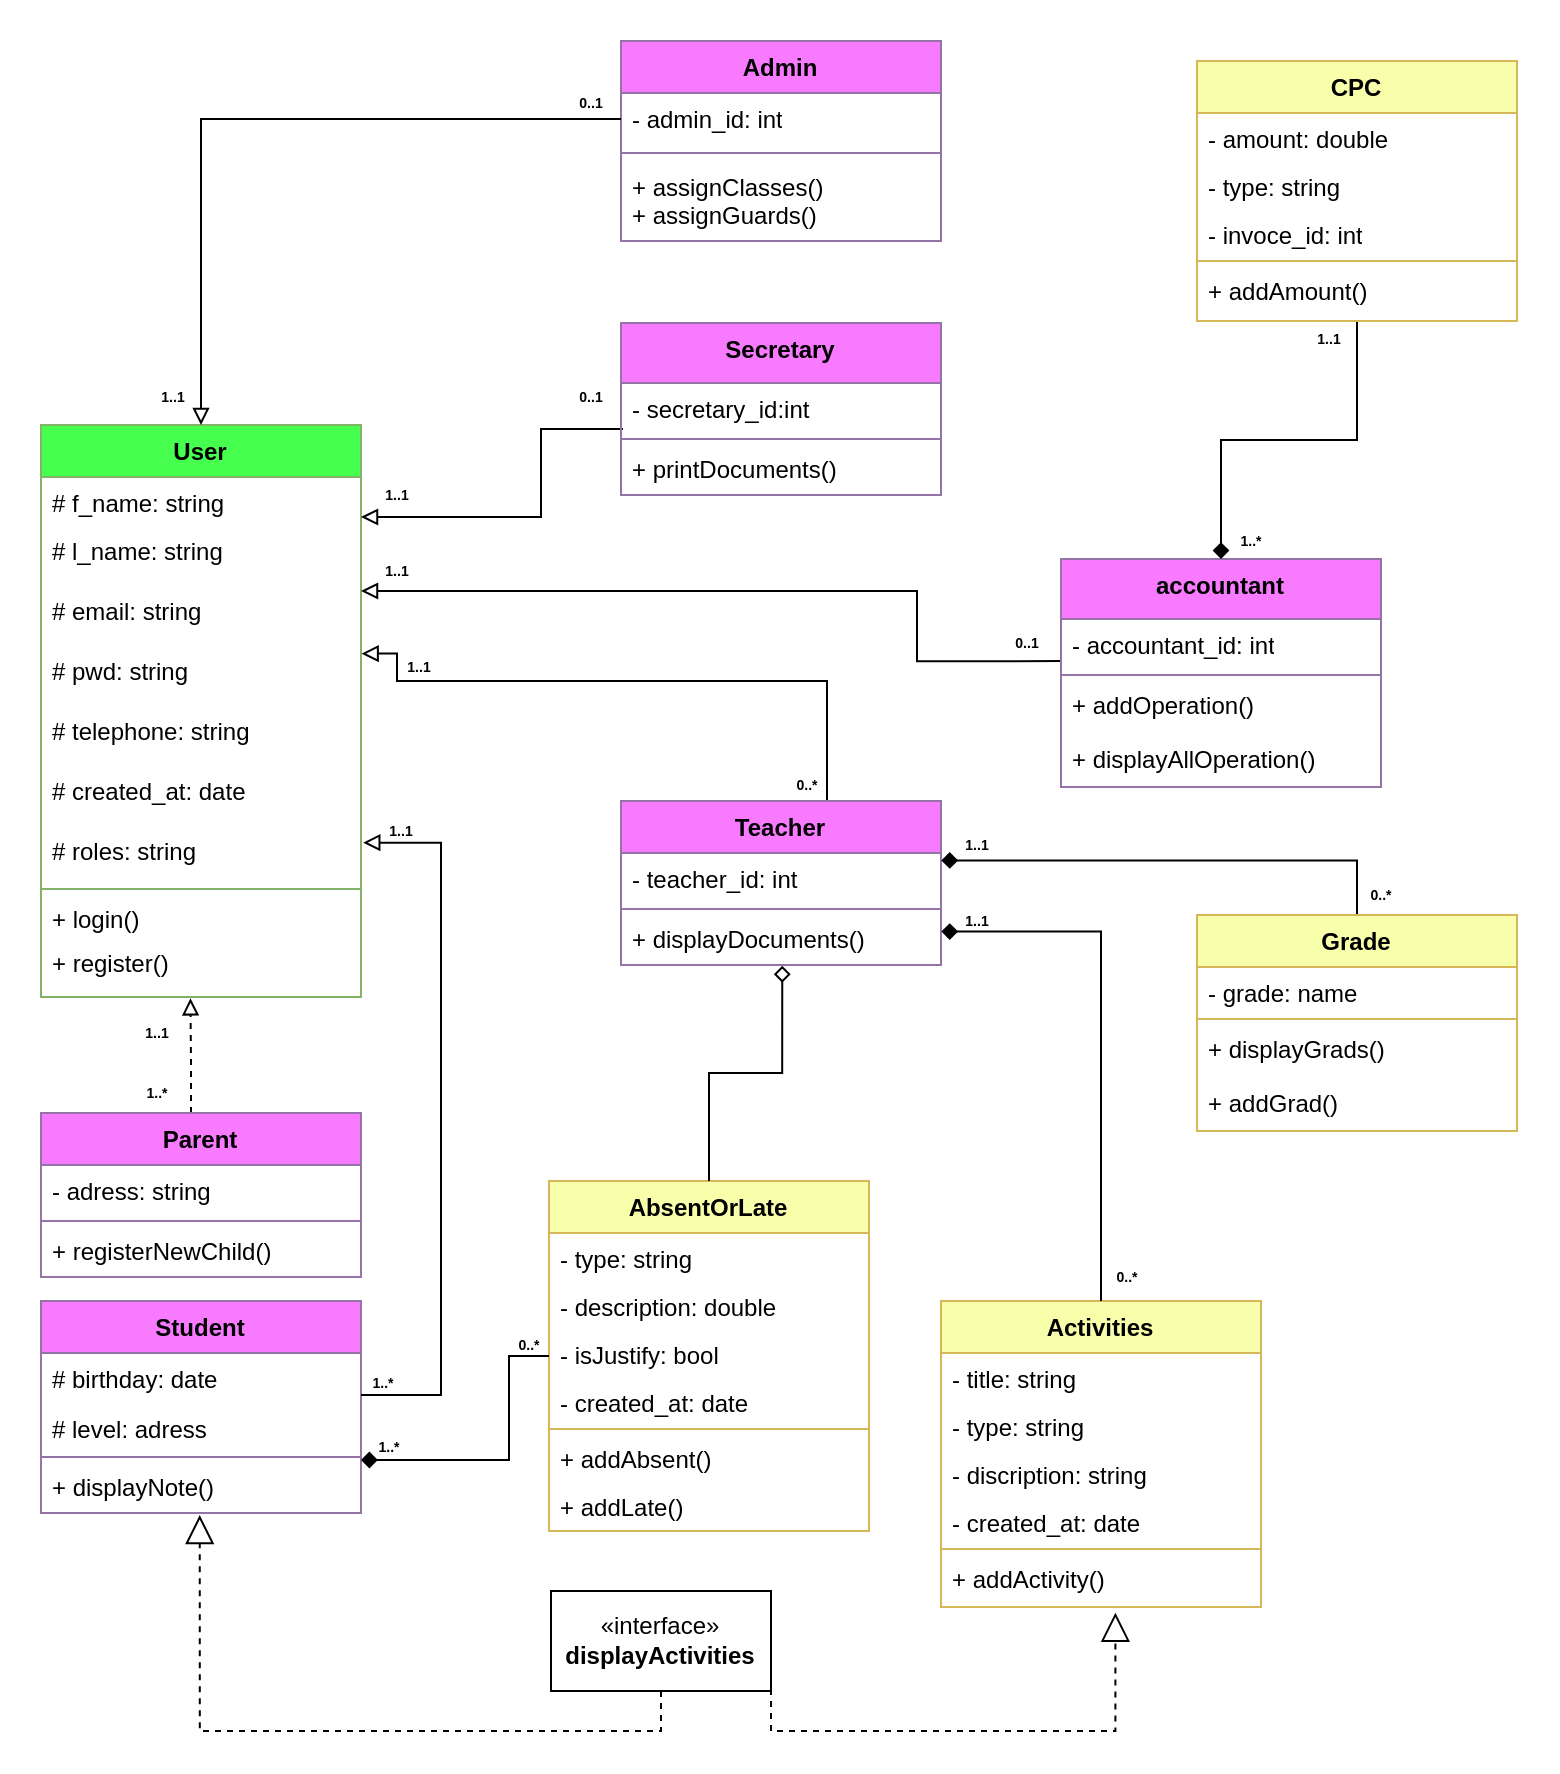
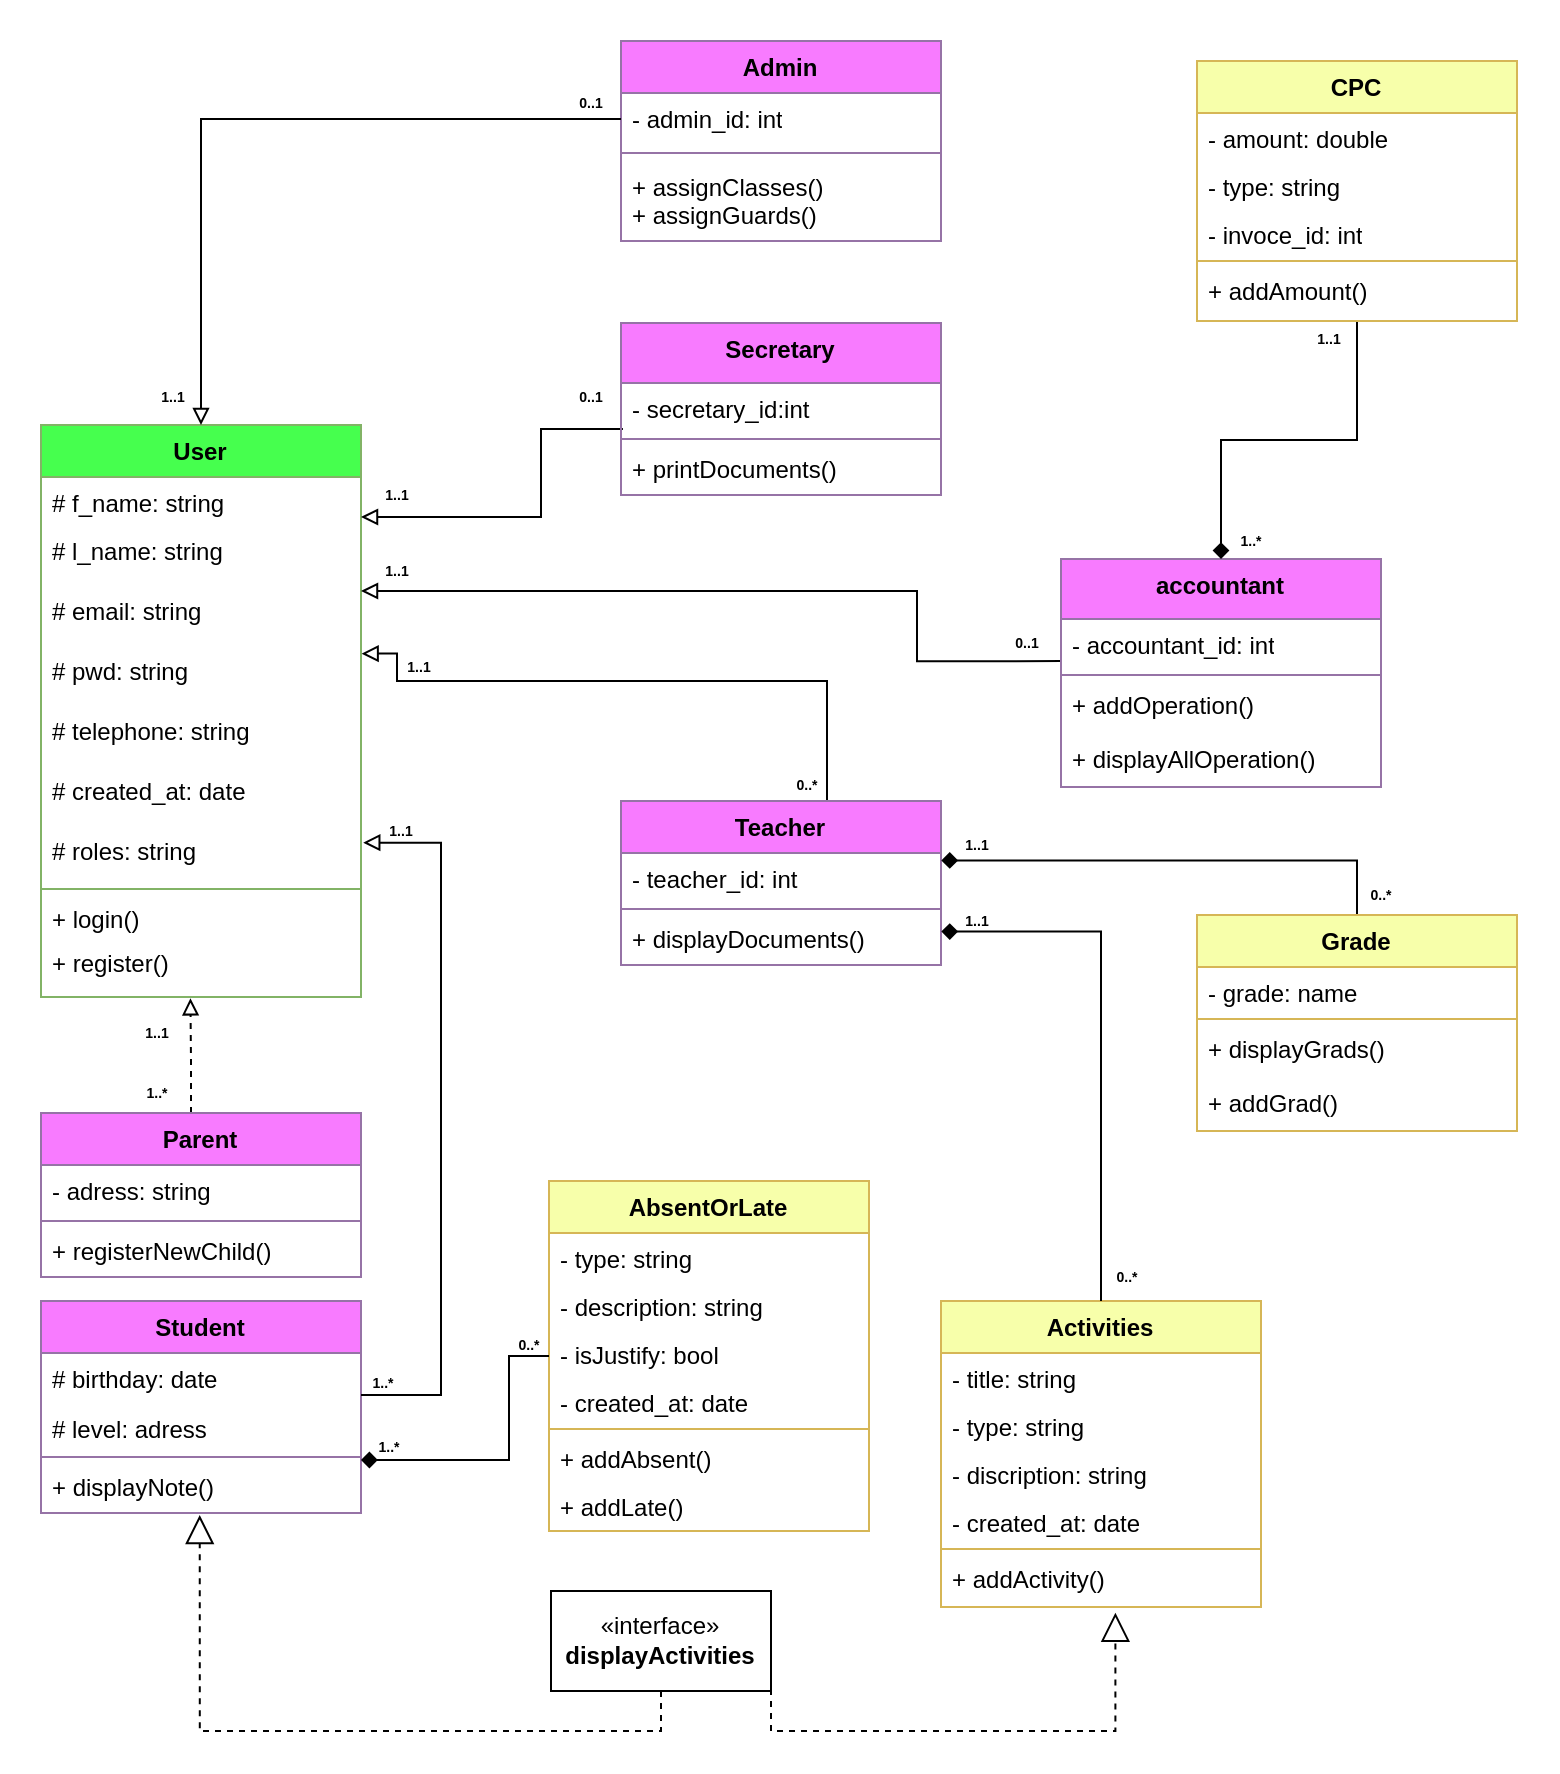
- <mxCell id="89" style="edgeStyle=orthogonalEdgeStyle;rounded=0;orthogonalLoop=1;jettySize=auto;html=1;entryX=0.504;entryY=1.016;entryDx=0;entryDy=0;entryPerimeter=0;endArrow=diamond;endFill=0;" edge="1" parent="1" source="78" target="17"><mxGeometry relative="1" as="geometry" /></mxCell>
- <mxCell id="80" value="- description: double" style="text;strokeColor=none;fillColor=none;align=left;verticalAlign=top;spacingLeft=4;spacingRight=4;overflow=hidden;rotatable=0;points=[[0,0.5],[1,0.5]];portConstraint=eastwest;whiteSpace=wrap;html=1;" vertex="1" parent="78"><mxGeometry y="50" width="160" height="24" as="geometry" /></mxCell>
+ <mxCell id="80" value="- description: string" style="text;strokeColor=none;fillColor=none;align=left;verticalAlign=top;spacingLeft=4;spacingRight=4;overflow=hidden;rotatable=0;points=[[0,0.5],[1,0.5]];portConstraint=eastwest;whiteSpace=wrap;html=1;" vertex="1" parent="78"><mxGeometry y="50" width="160" height="24" as="geometry" /></mxCell>
